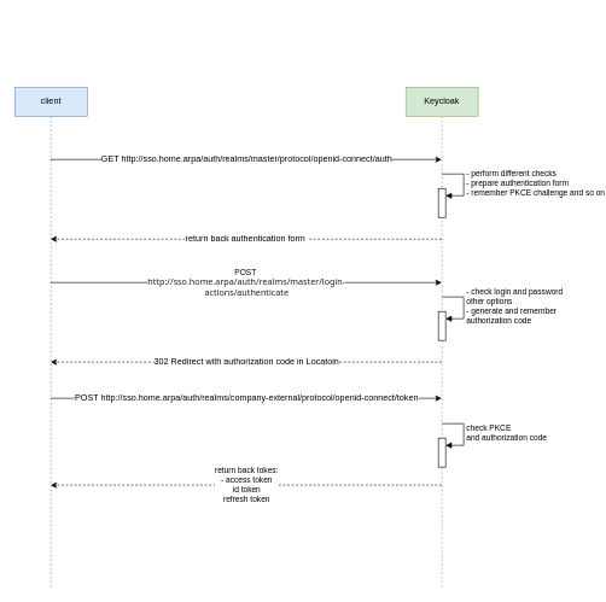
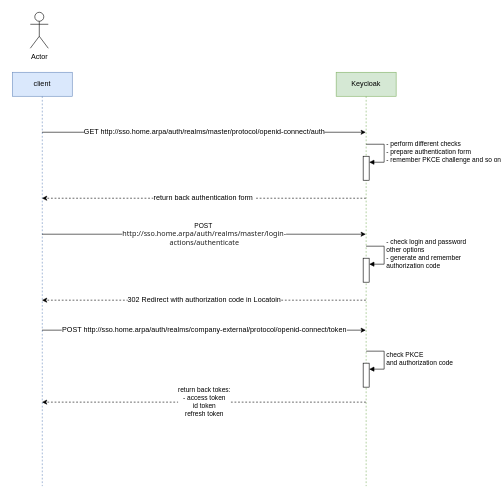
+ <mxCell id="10" value="Actor" style="shape=umlActor;verticalLabelPosition=bottom;verticalAlign=top;html=1;" parent="1" vertex="1"><mxGeometry x="50" y="20" width="30" height="60" as="geometry" /></mxCell>
